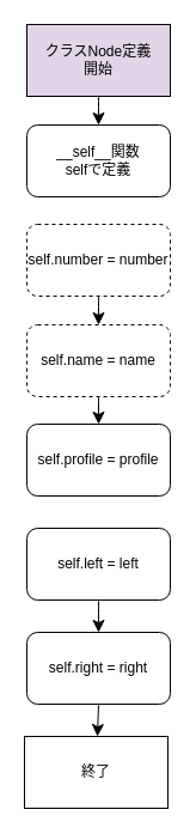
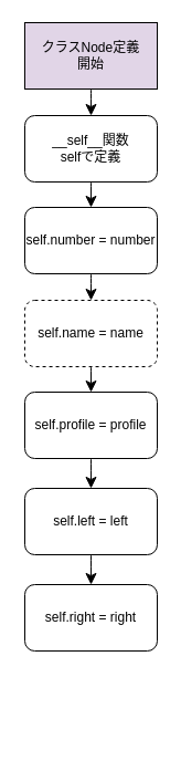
+ <mxCell id="4" style="edgeStyle=none;curved=1;rounded=0;orthogonalLoop=1;jettySize=auto;html=1;exitX=0.5;exitY=1;exitDx=0;exitDy=0;fontSize=12;startSize=8;endSize=8;" edge="1" parent="1" source="5" target="15"><mxGeometry relative="1" as="geometry" /></mxCell>
- <mxCell id="15" value="self.number = number" style="rounded=1;whiteSpace=wrap;html=1;dashed=1;" vertex="1" parent="1"><mxGeometry x="22" y="187" width="120" height="60" as="geometry" /></mxCell>
+ <mxCell id="15" value="self.number = number" style="rounded=1;whiteSpace=wrap;html=1;" vertex="1" parent="1"><mxGeometry x="22" y="187" width="120" height="60" as="geometry" /></mxCell>
+ <mxCell id="8" style="edgeStyle=none;curved=1;rounded=0;orthogonalLoop=1;jettySize=auto;html=1;exitX=0.5;exitY=1;exitDx=0;exitDy=0;fontSize=12;startSize=8;endSize=8;" edge="1" parent="1" source="9" target="7"><mxGeometry relative="1" as="geometry" /></mxCell>
- <mxCell id="10" style="edgeStyle=none;curved=1;rounded=0;orthogonalLoop=1;jettySize=auto;html=1;exitX=0.5;exitY=1;exitDx=0;exitDy=0;fontSize=12;startSize=8;endSize=8;" edge="1" parent="1" source="11" target="16"><mxGeometry relative="1" as="geometry" /></mxCell>
- <mxCell id="16" value="終了" style="rounded=0;whiteSpace=wrap;html=1;" vertex="1" parent="1"><mxGeometry x="20" y="615" width="120" height="60" as="geometry" /></mxCell>
